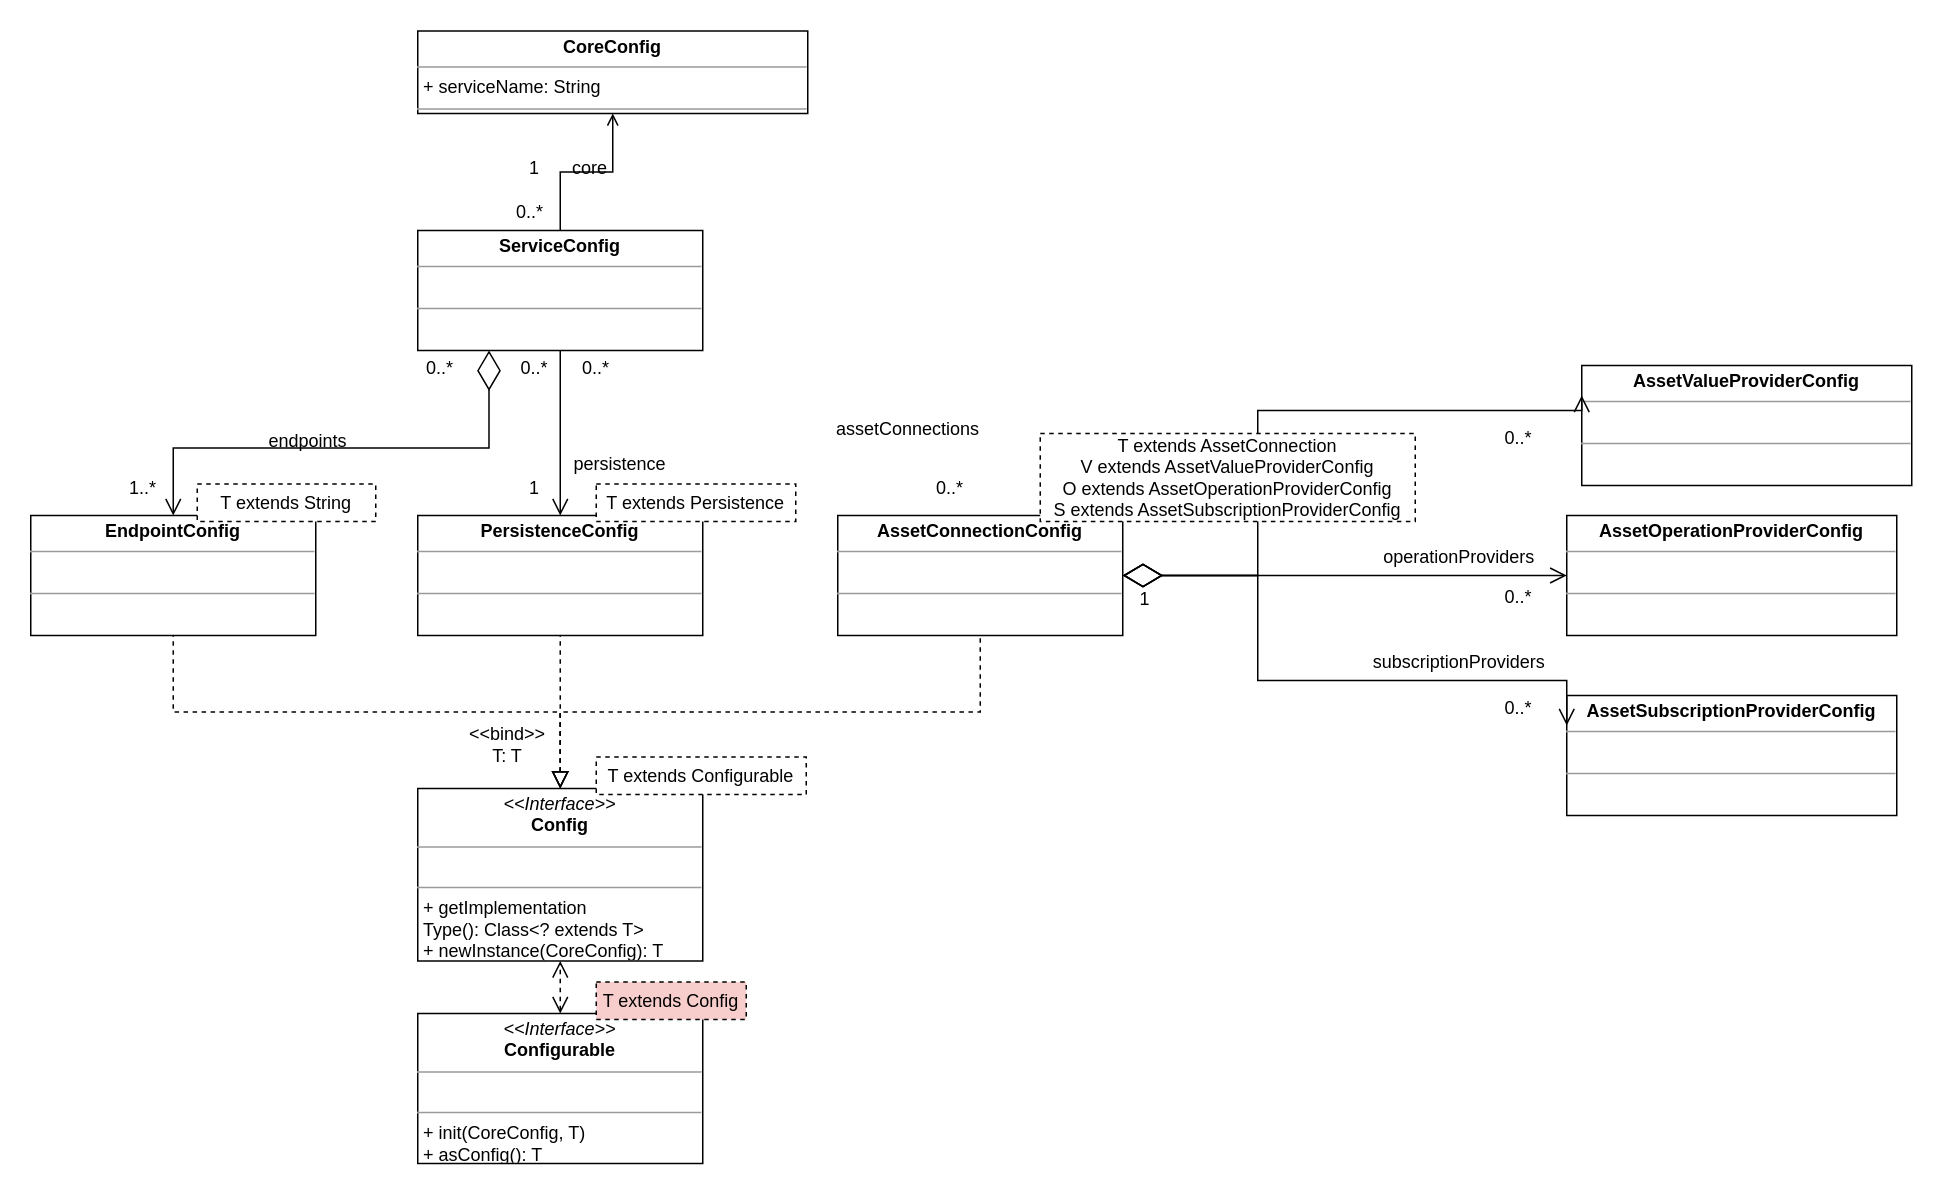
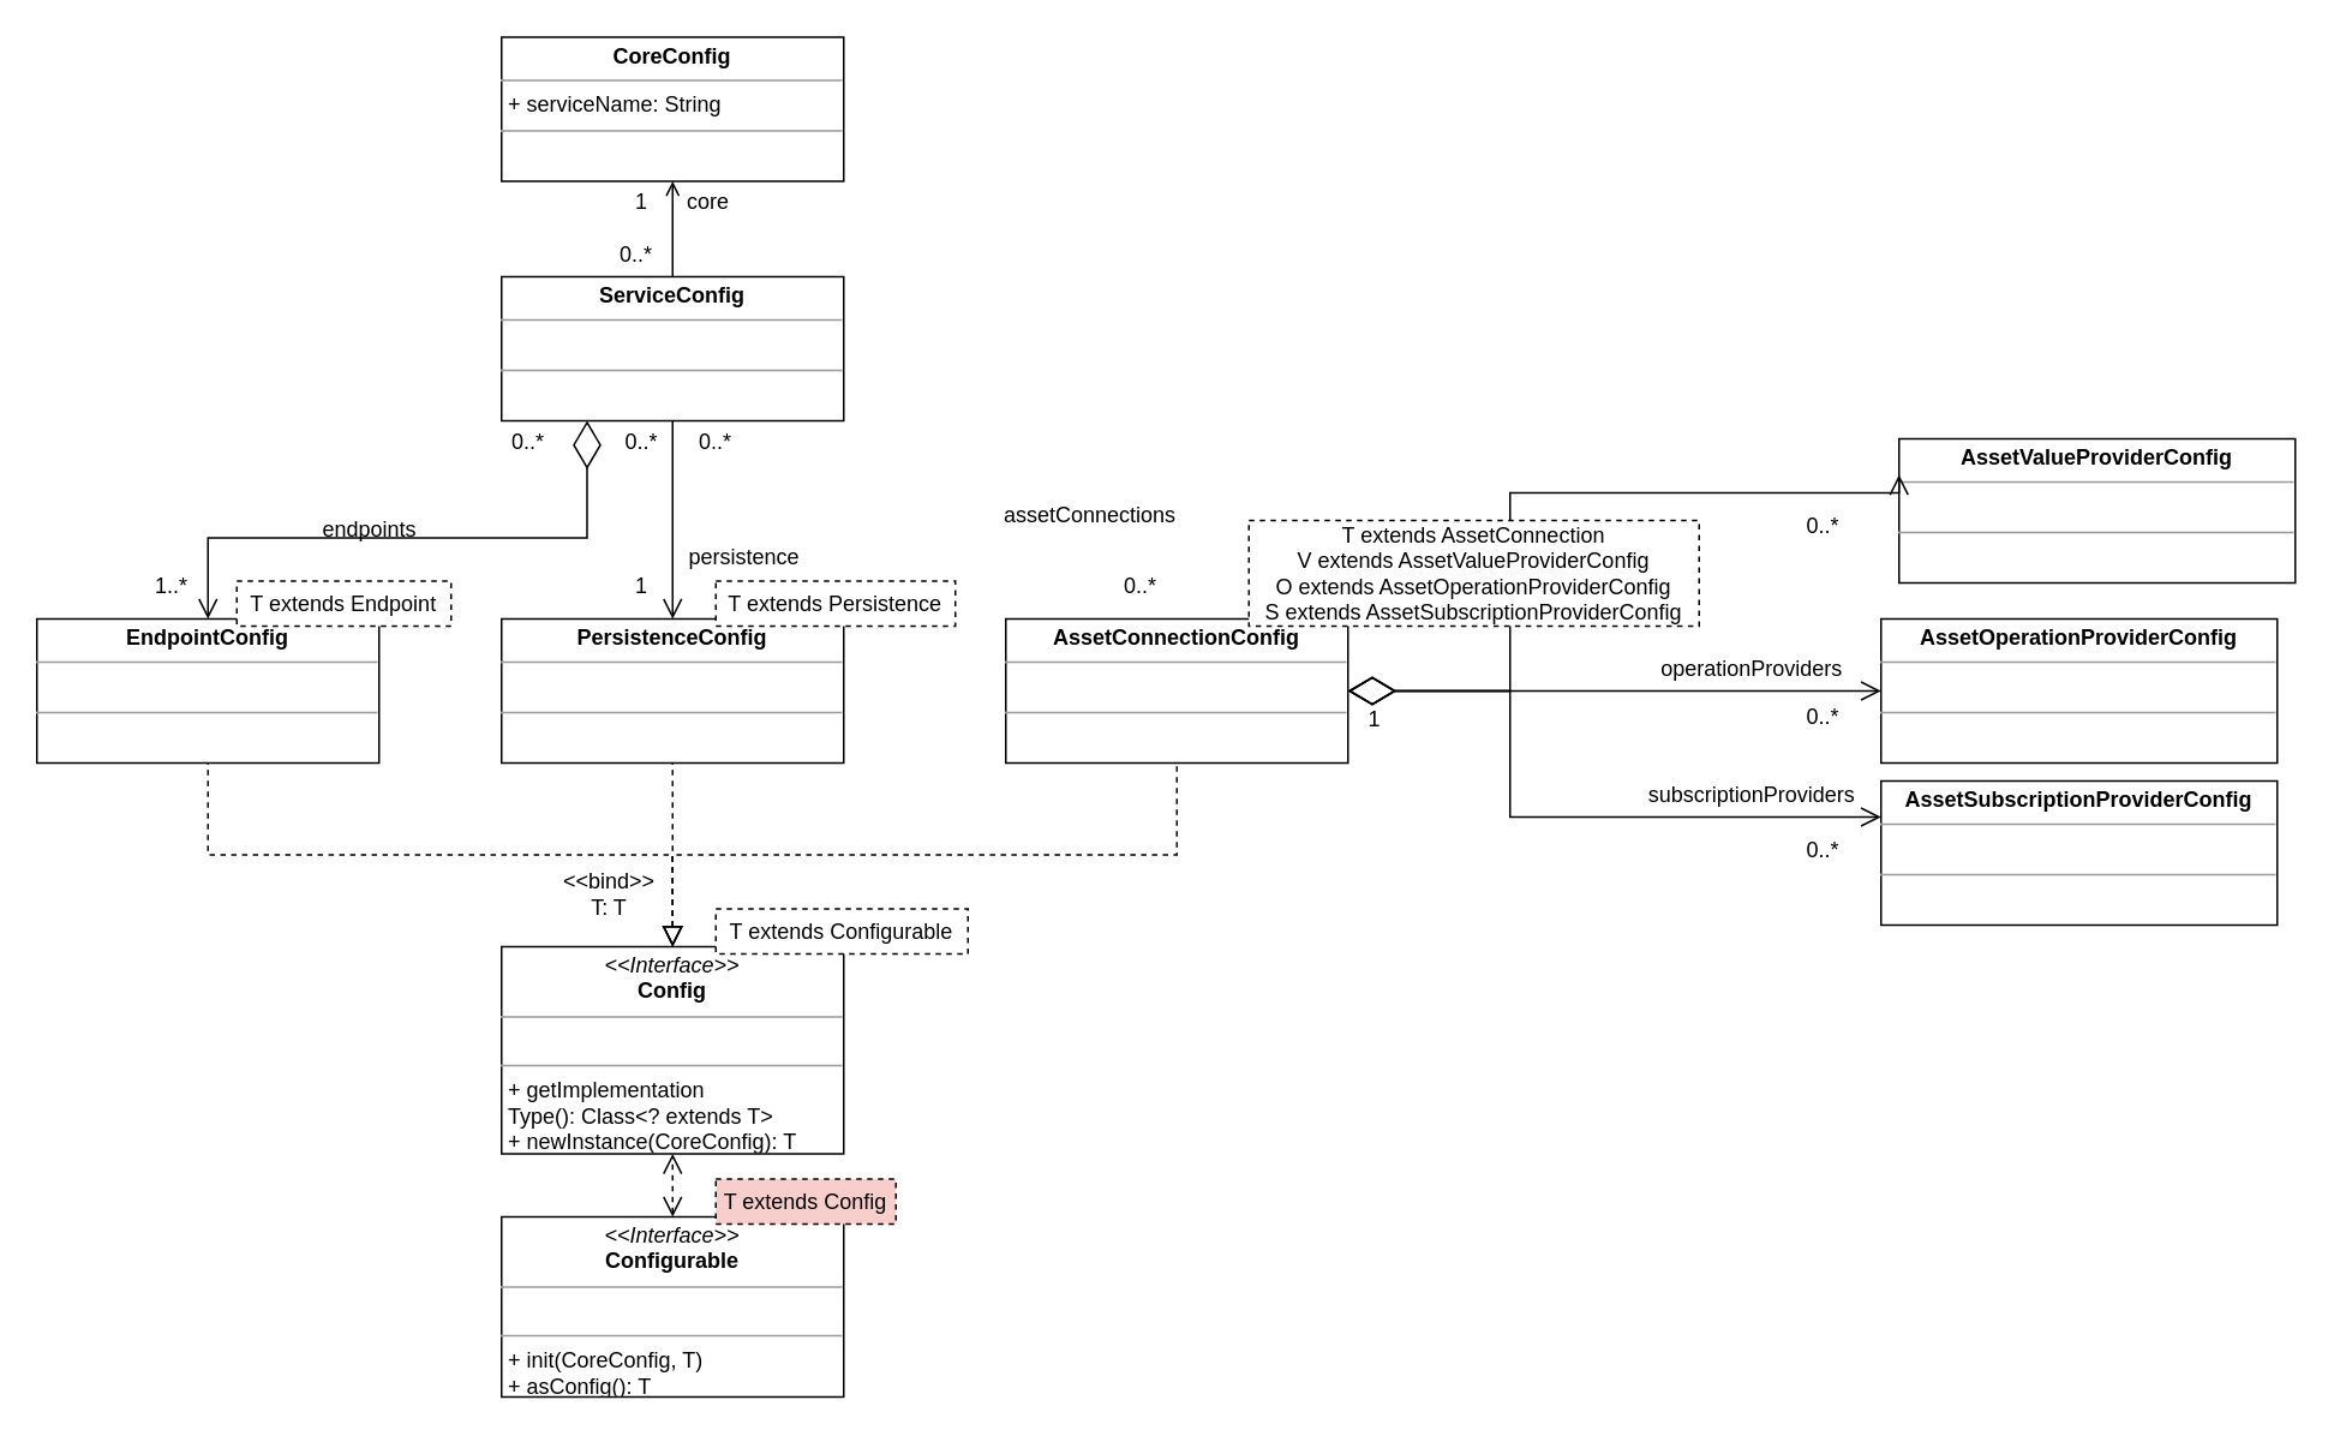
- <mxCell id="2" value="&lt;p style=&quot;margin: 0px ; margin-top: 4px ; text-align: center&quot;&gt;&lt;b&gt;CoreConfig&lt;/b&gt;&lt;/p&gt;&lt;hr size=&quot;1&quot;&gt;&lt;p style=&quot;margin: 0px ; margin-left: 4px&quot;&gt;+ serviceName: String&lt;/p&gt;&lt;hr size=&quot;1&quot;&gt;&lt;p style=&quot;margin: 0px ; margin-left: 4px&quot;&gt;&lt;br&gt;&lt;/p&gt;" style="verticalAlign=top;align=left;overflow=fill;fontSize=12;fontFamily=Helvetica;html=1;" parent="1" vertex="1"><mxGeometry x="278" y="20" width="260" height="55" as="geometry" /></mxCell>
+ <mxCell id="2" value="&lt;p style=&quot;margin: 0px ; margin-top: 4px ; text-align: center&quot;&gt;&lt;b&gt;CoreConfig&lt;/b&gt;&lt;/p&gt;&lt;hr size=&quot;1&quot;&gt;&lt;p style=&quot;margin: 0px ; margin-left: 4px&quot;&gt;+ serviceName: String&lt;/p&gt;&lt;hr size=&quot;1&quot;&gt;&lt;p style=&quot;margin: 0px ; margin-left: 4px&quot;&gt;&lt;br&gt;&lt;/p&gt;" style="verticalAlign=top;align=left;overflow=fill;fontSize=12;fontFamily=Helvetica;html=1;" parent="1" vertex="1"><mxGeometry x="278" y="20" width="190" height="80" as="geometry" /></mxCell>
- <mxCell id="39" value="T extends String" style="rounded=0;whiteSpace=wrap;html=1;dashed=1;" parent="1" vertex="1"><mxGeometry x="131" y="322" width="119" height="25" as="geometry" /></mxCell>
+ <mxCell id="39" value="T extends Endpoint" style="rounded=0;whiteSpace=wrap;html=1;dashed=1;" parent="1" vertex="1"><mxGeometry x="131" y="322" width="119" height="25" as="geometry" /></mxCell>
- <mxCell id="17" value="&lt;p style=&quot;margin: 0px ; margin-top: 4px ; text-align: center&quot;&gt;&lt;b&gt;AssetSubscriptionProviderConfig&lt;/b&gt;&lt;/p&gt;&lt;hr size=&quot;1&quot;&gt;&lt;p style=&quot;margin: 0px ; margin-left: 4px&quot;&gt;&lt;br&gt;&lt;/p&gt;&lt;hr size=&quot;1&quot;&gt;&lt;p style=&quot;margin: 0px ; margin-left: 4px&quot;&gt;&lt;br&gt;&lt;/p&gt;" style="verticalAlign=top;align=left;overflow=fill;fontSize=12;fontFamily=Helvetica;html=1;" parent="1" vertex="1"><mxGeometry x="1044" y="463" width="220" height="80" as="geometry" /></mxCell>
+ <mxCell id="17" value="&lt;p style=&quot;margin: 0px ; margin-top: 4px ; text-align: center&quot;&gt;&lt;b&gt;AssetSubscriptionProviderConfig&lt;/b&gt;&lt;/p&gt;&lt;hr size=&quot;1&quot;&gt;&lt;p style=&quot;margin: 0px ; margin-left: 4px&quot;&gt;&lt;br&gt;&lt;/p&gt;&lt;hr size=&quot;1&quot;&gt;&lt;p style=&quot;margin: 0px ; margin-left: 4px&quot;&gt;&lt;br&gt;&lt;/p&gt;" style="verticalAlign=top;align=left;overflow=fill;fontSize=12;fontFamily=Helvetica;html=1;" parent="1" vertex="1"><mxGeometry x="1044" y="433" width="220" height="80" as="geometry" /></mxCell>
